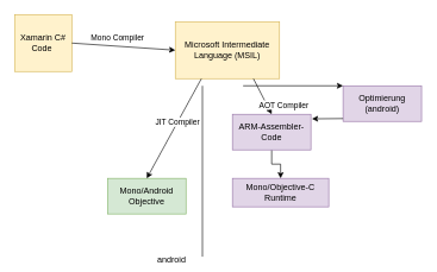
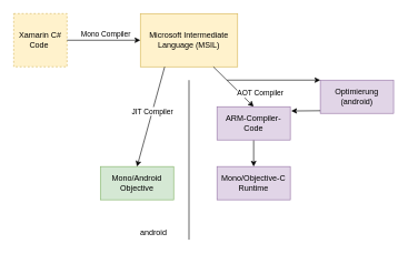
- <mxCell id="2" value="Xamarin C#&lt;br&gt;Code&amp;nbsp;" style="whiteSpace=wrap;html=1;aspect=fixed;fillColor=#fff2cc;strokeColor=#d6b656;" vertex="1" parent="1"><mxGeometry x="20" width="80" height="80" as="geometry" y="20" /></mxCell>
+ <mxCell id="2" value="Xamarin C#&lt;br&gt;Code&amp;nbsp;" style="whiteSpace=wrap;html=1;aspect=fixed;fillColor=#fff2cc;strokeColor=#d6b656;dashed=1;" vertex="1" parent="1"><mxGeometry x="20" width="80" height="80" as="geometry" y="20" /></mxCell>
- <mxCell id="3" value="Microsoft Intermediate Language (MSIL)" style="rounded=0;whiteSpace=wrap;html=1;fillColor=#fff2cc;strokeColor=#d6b656;" vertex="1" parent="1"><mxGeometry x="245" y="30" width="146" height="80" as="geometry" /></mxCell>
+ <mxCell id="3" value="Microsoft Intermediate Language (MSIL)" style="rounded=0;whiteSpace=wrap;html=1;fillColor=#fff2cc;strokeColor=#d6b656;" vertex="1" parent="1"><mxGeometry x="210" width="146" height="80" as="geometry" y="20" /></mxCell>
- <mxCell id="11" value="ARM-Assembler-Code" style="rounded=0;whiteSpace=wrap;html=1;fillColor=#e1d5e7;strokeColor=#9673a6;" vertex="1" parent="1"><mxGeometry x="325" y="160" width="110" height="50" as="geometry" /></mxCell>
+ <mxCell id="11" value="ARM-Compiler-Code" style="rounded=0;whiteSpace=wrap;html=1;fillColor=#e1d5e7;strokeColor=#9673a6;" vertex="1" parent="1"><mxGeometry x="325" y="160" width="110" height="50" as="geometry" /></mxCell>
- <mxCell id="12" value="Mono/Objective-C Runtime" style="rounded=0;whiteSpace=wrap;html=1;fillColor=#e1d5e7;strokeColor=#9673a6;" vertex="1" parent="1"><mxGeometry x="325" y="250" width="135" height="40" as="geometry" /></mxCell>
+ <mxCell id="12" value="Mono/Objective-C Runtime" style="rounded=0;whiteSpace=wrap;html=1;fillColor=#e1d5e7;strokeColor=#9673a6;" vertex="1" parent="1"><mxGeometry x="325" y="250" width="110" height="50" as="geometry" /></mxCell>
- <mxCell id="7" value="android" style="text;html=1;strokeColor=none;fillColor=none;align=center;verticalAlign=middle;whiteSpace=wrap;rounded=0;" vertex="1" parent="1"><mxGeometry x="220" y="355" width="40" height="20" as="geometry" /></mxCell>
+ <mxCell id="7" value="android" style="text;html=1;strokeColor=none;fillColor=none;align=center;verticalAlign=middle;whiteSpace=wrap;rounded=0;" vertex="1" parent="1"><mxGeometry x="210" y="340" width="40" height="20" as="geometry" /></mxCell>
